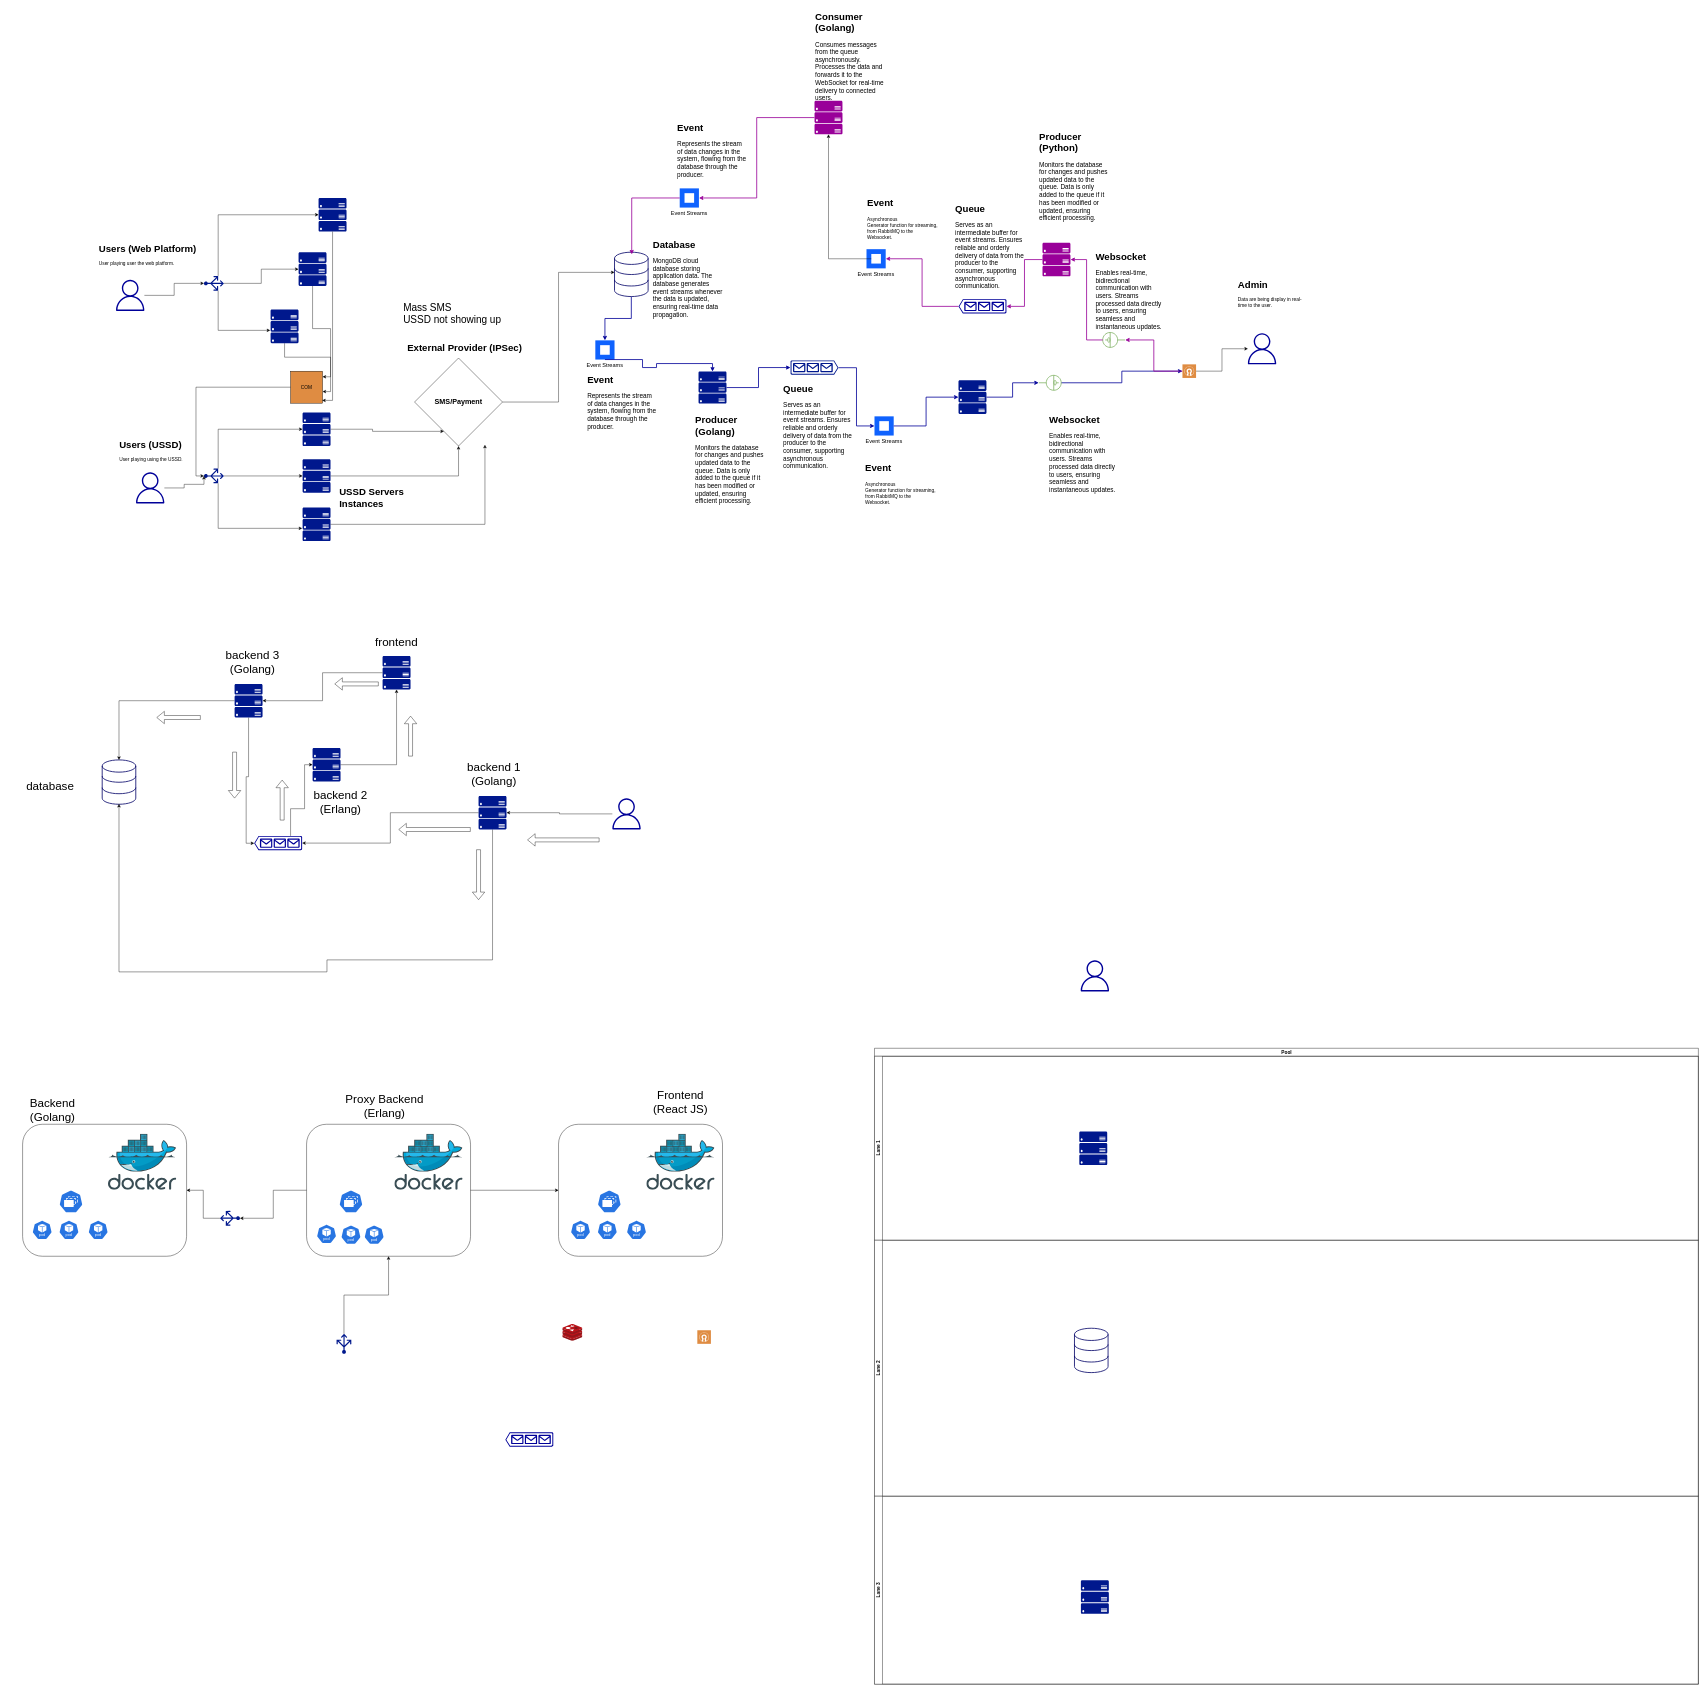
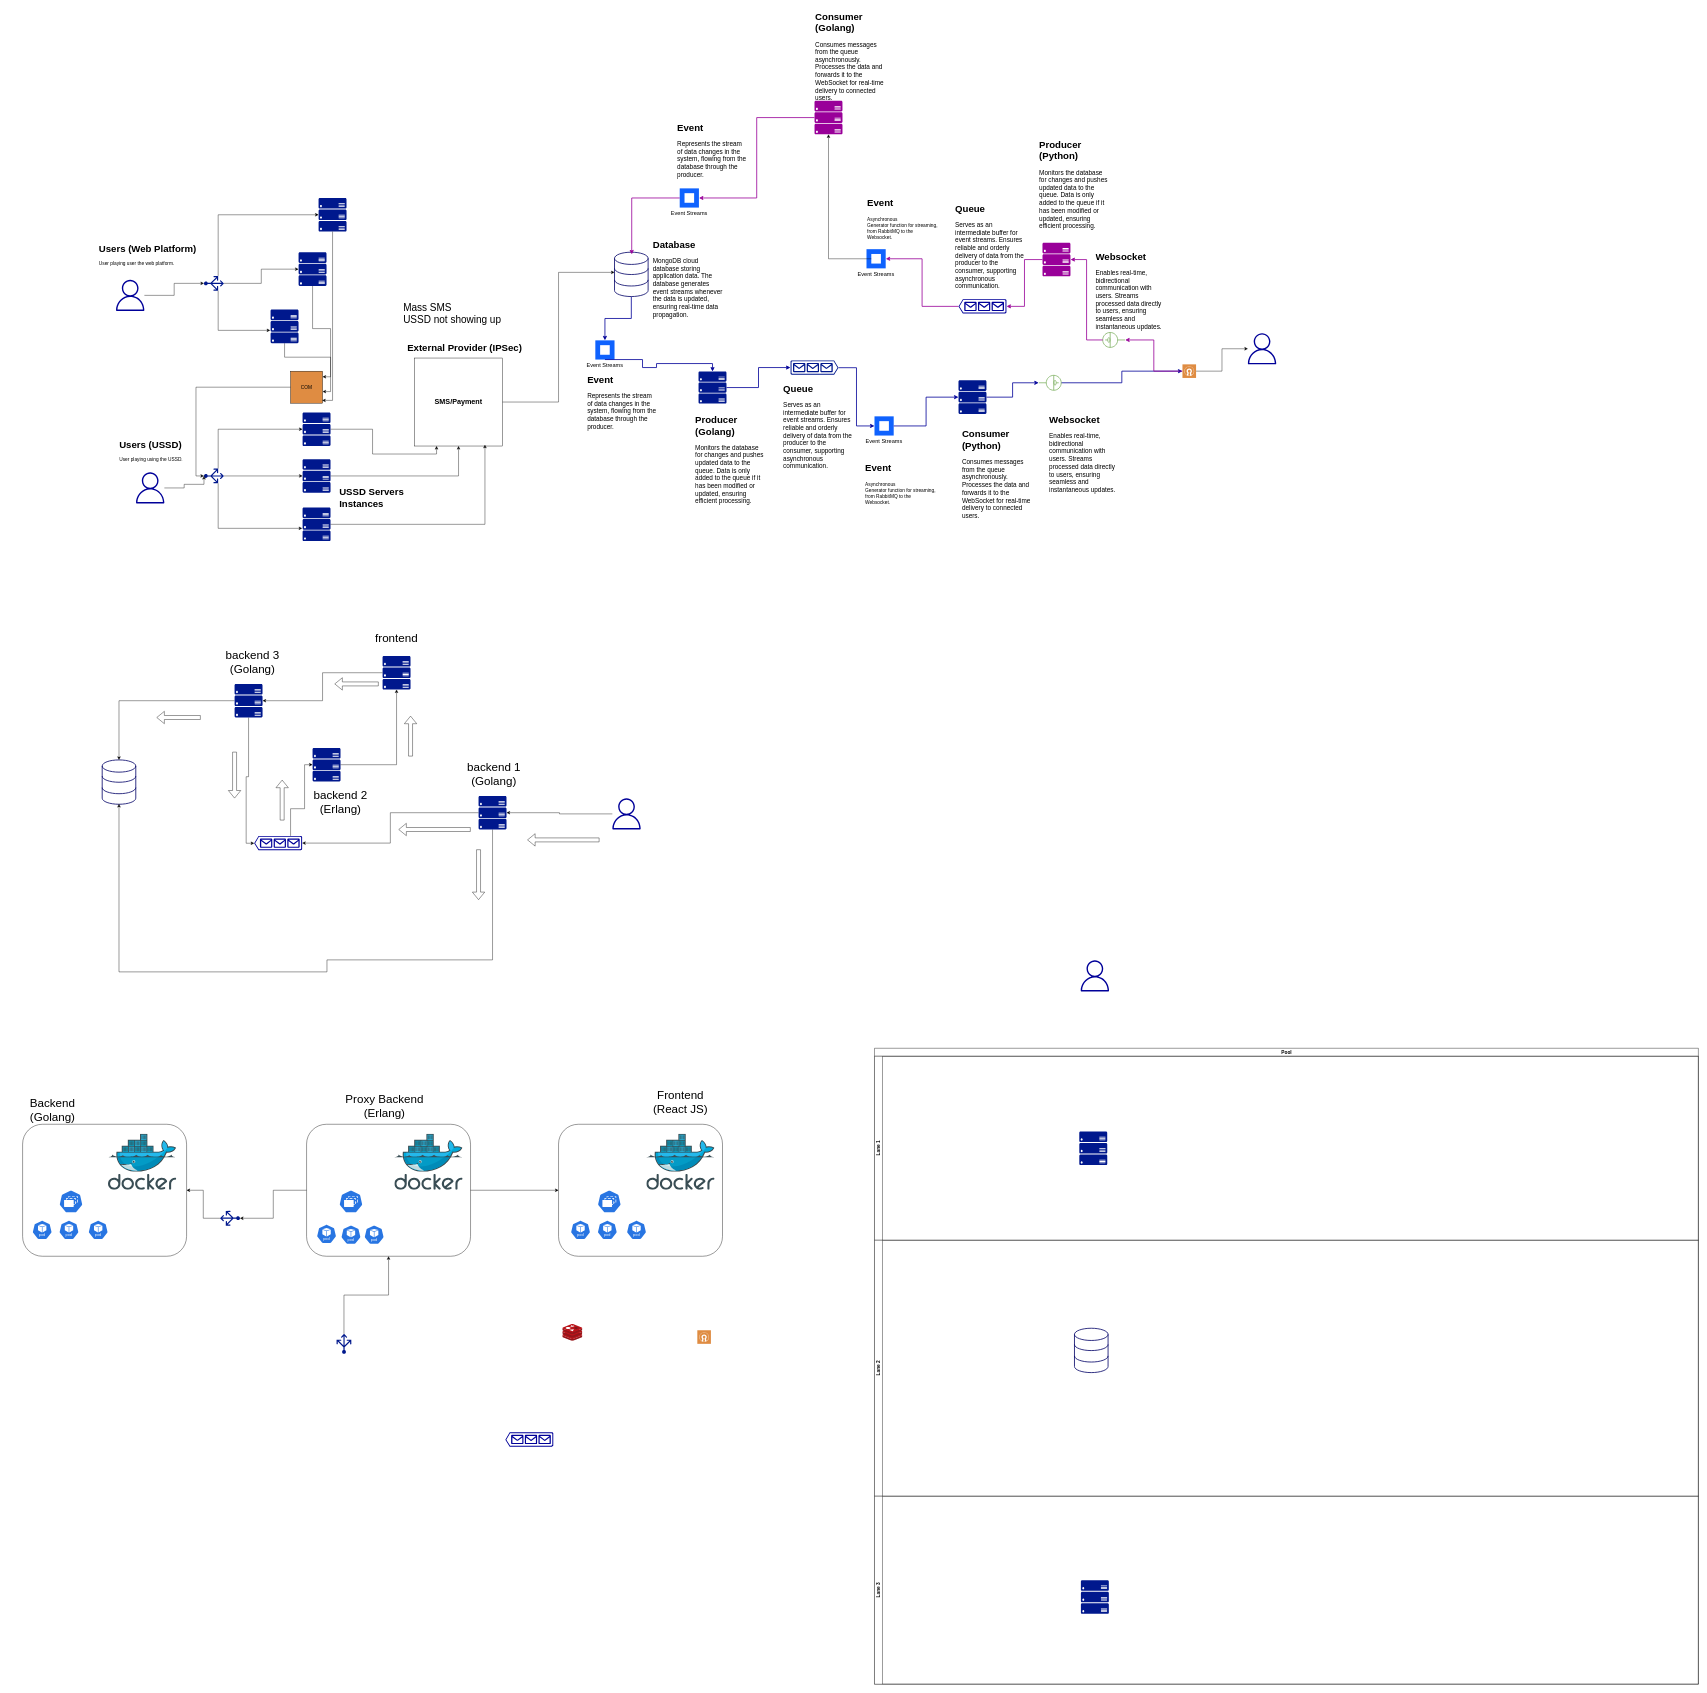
- <mxCell id="30" value="&lt;h1 style=&quot;margin-top: 0px;&quot;&gt;Producer (Python)&lt;/h1&gt;&lt;p&gt;&lt;span style=&quot;font-size: medium;&quot;&gt;Monitors the database for changes and pushes updated data to the queue. Data is only added to the queue if it has been modified or updated, ensuring efficient processing.&lt;/span&gt;&lt;br&gt;&lt;/p&gt;" style="text;html=1;whiteSpace=wrap;overflow=hidden;rounded=0;" parent="1" vertex="1"><mxGeometry x="2596" y="320" width="180" height="250" as="geometry" /></mxCell>
+ <mxCell id="30" value="&lt;h1 style=&quot;margin-top: 0px;&quot;&gt;Producer (Python)&lt;/h1&gt;&lt;p&gt;&lt;span style=&quot;font-size: medium;&quot;&gt;Monitors the database for changes and pushes updated data to the queue. Data is only added to the queue if it has been modified or updated, ensuring efficient processing.&lt;/span&gt;&lt;br&gt;&lt;/p&gt;" style="text;html=1;whiteSpace=wrap;overflow=hidden;rounded=0;" parent="1" vertex="1"><mxGeometry x="2596" y="340" width="180" height="250" as="geometry" /></mxCell>
- <mxCell id="28" value="&lt;h1 style=&quot;margin-top: 0px;&quot;&gt;Admin&lt;/h1&gt;&lt;p&gt;Data are being display in real-time to the user.&lt;/p&gt;" style="text;html=1;whiteSpace=wrap;overflow=hidden;rounded=0;" parent="1" vertex="1"><mxGeometry x="3093" y="690" width="180" height="120" as="geometry" /></mxCell>
- <mxCell id="56" value="&lt;font style=&quot;font-size: 18px;&quot;&gt;&lt;b&gt;SMS/Payment&lt;/b&gt;&lt;/font&gt;" style="rhombus;whiteSpace=wrap;html=1;aspect=fixed;" parent="1" vertex="1"><mxGeometry x="1036" y="894.18" width="220" height="220" as="geometry" /></mxCell>
+ <mxCell id="56" value="&lt;font style=&quot;font-size: 18px;&quot;&gt;&lt;b&gt;SMS/Payment&lt;/b&gt;&lt;/font&gt;" style="whiteSpace=wrap;html=1;aspect=fixed;" parent="1" vertex="1"><mxGeometry x="1036" y="894.18" width="220" height="220" as="geometry" /></mxCell>
+ <mxCell id="12" value="&lt;h1 style=&quot;margin-top: 0px;&quot;&gt;Consumer (Python)&lt;/h1&gt;&lt;p&gt;&lt;span style=&quot;font-size: medium;&quot;&gt;Consumes messages from the queue asynchronously. Processes the data and forwards it to the WebSocket for real-time delivery to connected users.&lt;/span&gt;&lt;br&gt;&lt;/p&gt;" style="text;html=1;whiteSpace=wrap;overflow=hidden;rounded=0;" parent="1" vertex="1"><mxGeometry x="2403" y="1064" width="180" height="240" as="geometry" /></mxCell>
- <mxCell id="96" value="frontend" style="text;html=1;align=center;verticalAlign=middle;whiteSpace=wrap;rounded=0;fontSize=29;" parent="1" vertex="1"><mxGeometry x="886" y="1589" width="210" height="30" as="geometry" /></mxCell>
+ <mxCell id="96" value="frontend" style="text;html=1;align=center;verticalAlign=middle;whiteSpace=wrap;rounded=0;fontSize=29;" parent="1" vertex="1"><mxGeometry x="886" y="1579" width="210" height="30" as="geometry" /></mxCell>
- <mxCell id="97" value="database" style="text;html=1;align=center;verticalAlign=middle;whiteSpace=wrap;rounded=0;fontSize=29;" parent="1" vertex="1"><mxGeometry x="20" y="1949" width="210" height="30" as="geometry" /></mxCell>
